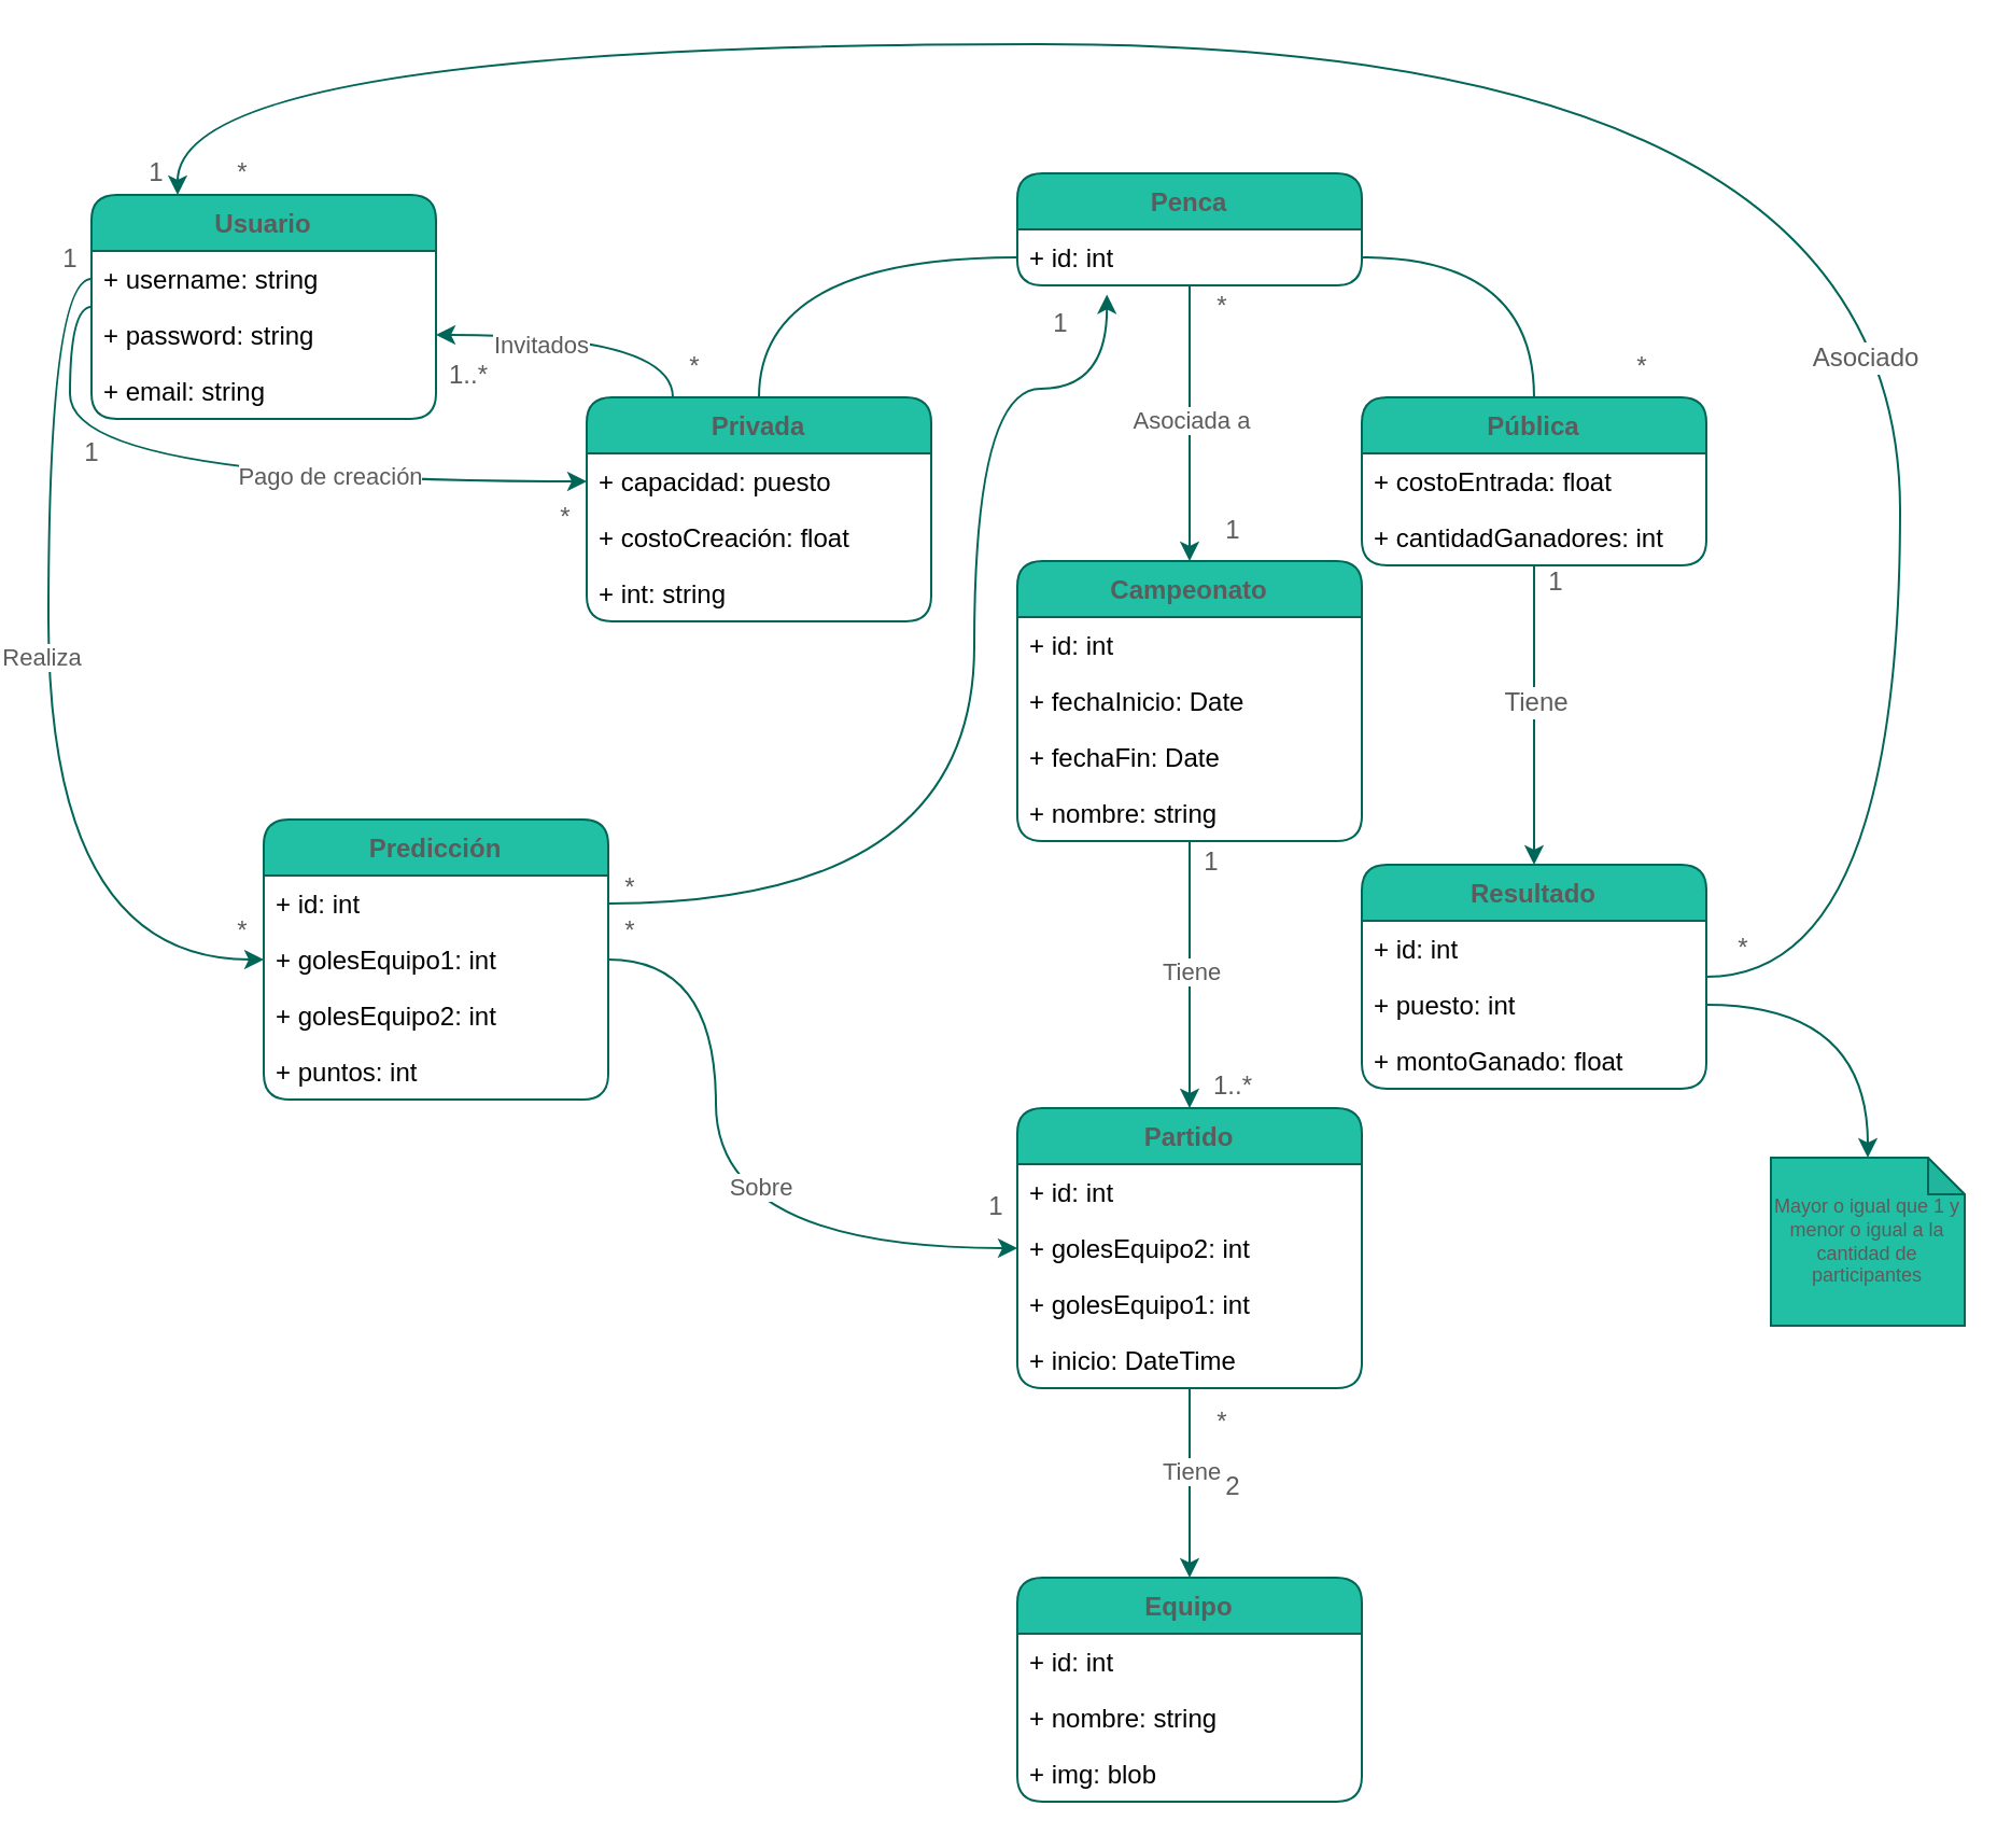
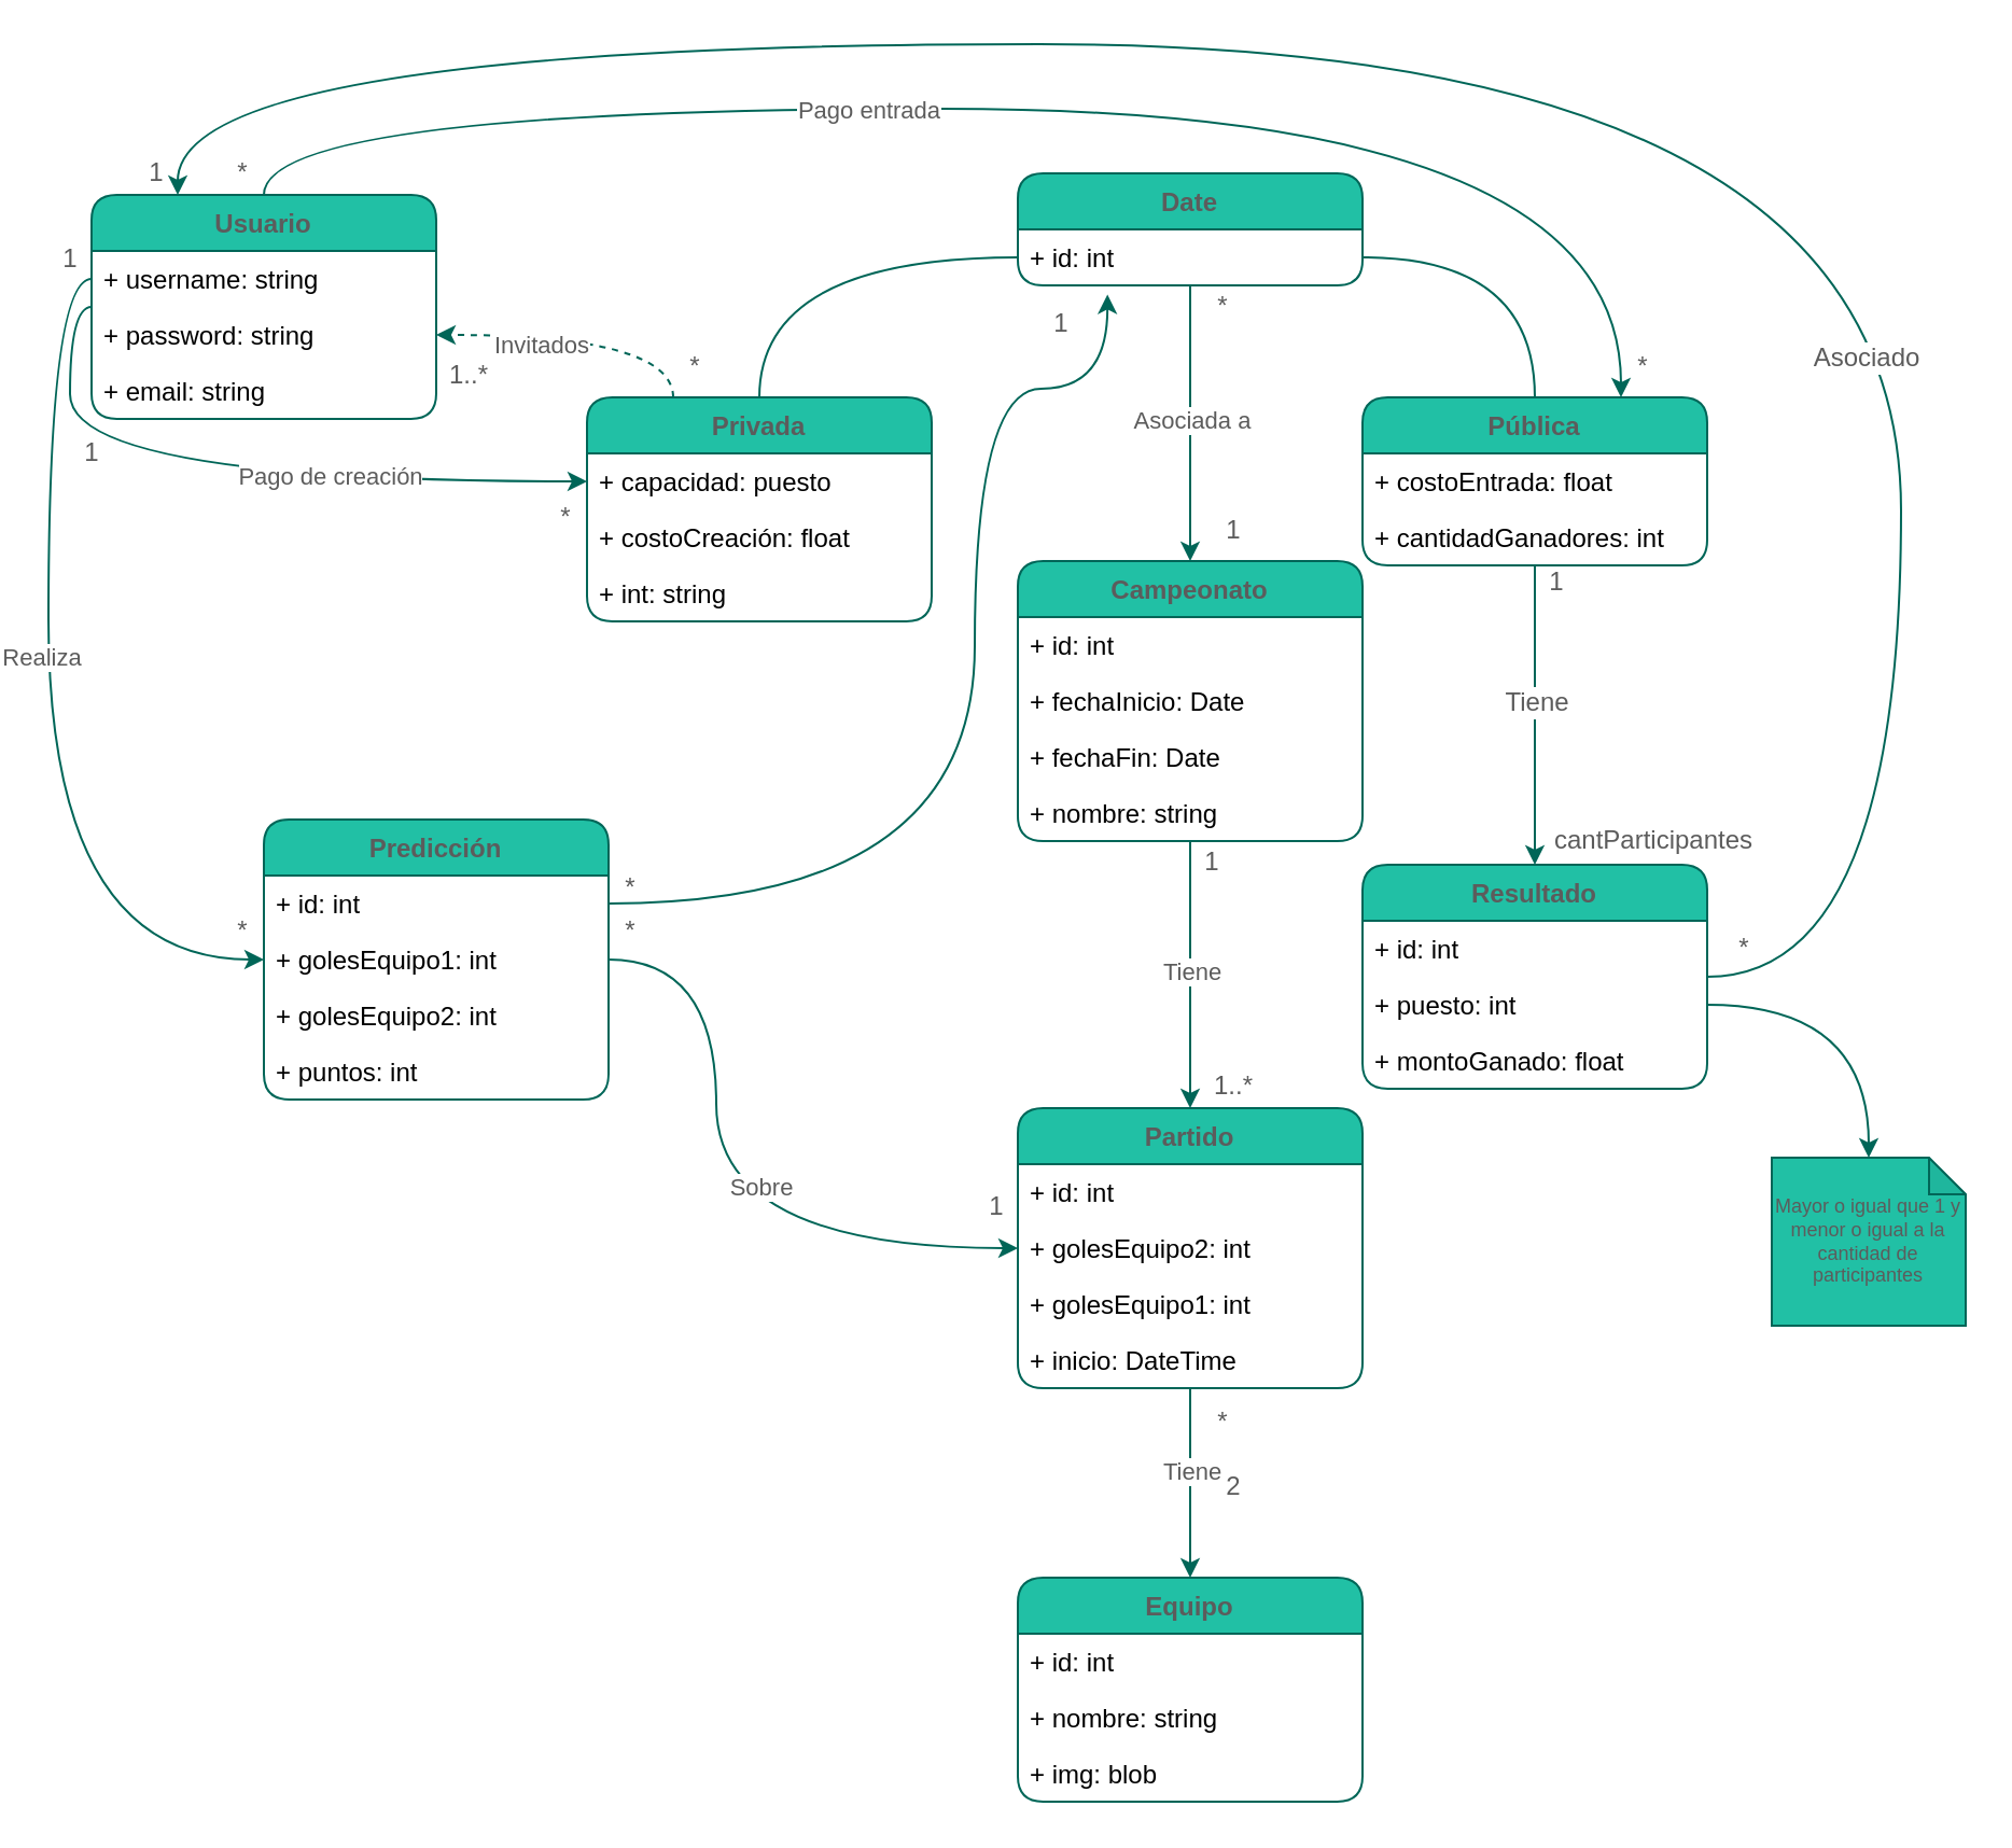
+ <mxCell id="4" style="edgeStyle=orthogonalEdgeStyle;curved=1;rounded=1;sketch=0;orthogonalLoop=1;jettySize=auto;html=1;exitX=0.5;exitY=0;exitDx=0;exitDy=0;entryX=0.75;entryY=0;entryDx=0;entryDy=0;fontColor=#5C5C5C;strokeColor=#006658;fillColor=#21C0A5;" parent="1" source="6" target="16" edge="1"><mxGeometry relative="1" as="geometry"><Array as="points"><mxPoint x="120" y="50" /><mxPoint x="750" y="50" /></Array></mxGeometry></mxCell>
+ <mxCell id="5" value="Pago entrada" style="edgeLabel;html=1;align=center;verticalAlign=middle;resizable=0;points=[];fontColor=#5C5C5C;" parent="4" vertex="1" connectable="0"><mxGeometry x="0.334" y="-23" relative="1" as="geometry"><mxPoint x="-216" y="-23" as="offset" /></mxGeometry></mxCell>
- <mxCell id="12" value="Penca" style="swimlane;fontStyle=1;align=center;verticalAlign=top;childLayout=stackLayout;horizontal=1;startSize=26;horizontalStack=0;resizeParent=1;resizeParentMax=0;resizeLast=0;collapsible=1;marginBottom=0;rounded=1;sketch=0;fontColor=#5C5C5C;strokeColor=#006658;fillColor=#21C0A5;" parent="1" vertex="1"><mxGeometry x="470" y="80" width="160" height="52" as="geometry" /></mxCell>
+ <mxCell id="12" value="Date" style="swimlane;fontStyle=1;align=center;verticalAlign=top;childLayout=stackLayout;horizontal=1;startSize=26;horizontalStack=0;resizeParent=1;resizeParentMax=0;resizeLast=0;collapsible=1;marginBottom=0;rounded=1;sketch=0;fontColor=#5C5C5C;strokeColor=#006658;fillColor=#21C0A5;" parent="1" vertex="1"><mxGeometry x="470" y="80" width="160" height="52" as="geometry" /></mxCell>
- <mxCell id="19" style="edgeStyle=orthogonalEdgeStyle;curved=1;rounded=1;sketch=0;orthogonalLoop=1;jettySize=auto;html=1;exitX=0.25;exitY=0;exitDx=0;exitDy=0;entryX=1;entryY=0.5;entryDx=0;entryDy=0;fontColor=#5C5C5C;strokeColor=#006658;fillColor=#21C0A5;" parent="1" source="21" target="8" edge="1"><mxGeometry relative="1" as="geometry" /></mxCell>
+ <mxCell id="19" style="edgeStyle=orthogonalEdgeStyle;curved=1;rounded=1;sketch=0;orthogonalLoop=1;jettySize=auto;html=1;exitX=0.25;exitY=0;exitDx=0;exitDy=0;entryX=1;entryY=0.5;entryDx=0;entryDy=0;fontColor=#5C5C5C;strokeColor=#006658;fillColor=#21C0A5;dashed=1;" parent="1" source="21" target="8" edge="1"><mxGeometry relative="1" as="geometry" /></mxCell>
+ <mxCell id="76" value="cantParticipantes" style="text;html=1;align=center;verticalAlign=middle;resizable=0;points=[];autosize=1;strokeColor=none;fontSize=12;fontColor=#5C5C5C;" parent="1" vertex="1"><mxGeometry x="710" y="380" width="110" height="20" as="geometry" /></mxCell>
